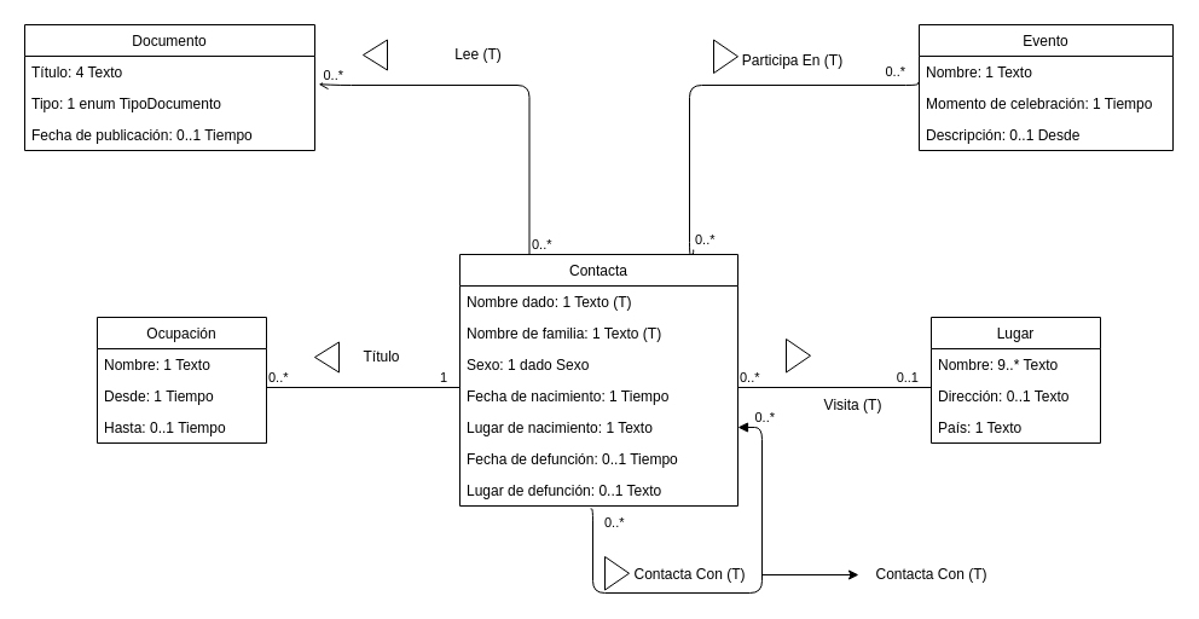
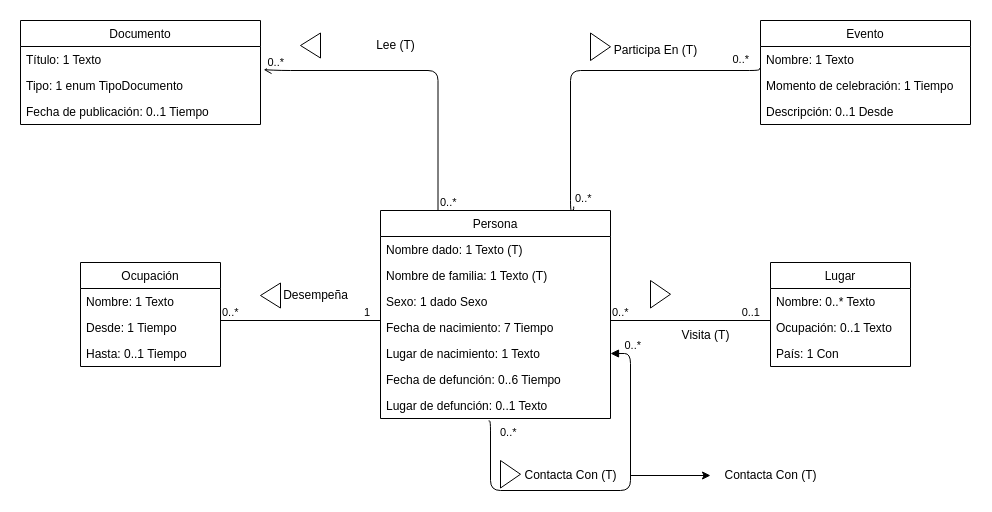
- <mxCell id="48" value="Título: 4 Texto&#10;" style="text;strokeColor=none;fillColor=none;align=left;verticalAlign=top;spacingLeft=4;spacingRight=4;overflow=hidden;rotatable=0;points=[[0,0.5],[1,0.5]];portConstraint=eastwest;" parent="47" vertex="1"><mxGeometry y="26" width="240" height="26" as="geometry" /></mxCell>
+ <mxCell id="48" value="Título: 1 Texto&#10;" style="text;strokeColor=none;fillColor=none;align=left;verticalAlign=top;spacingLeft=4;spacingRight=4;overflow=hidden;rotatable=0;points=[[0,0.5],[1,0.5]];portConstraint=eastwest;" parent="47" vertex="1"><mxGeometry y="26" width="240" height="26" as="geometry" /></mxCell>
- <mxCell id="2" value="Contacta" style="swimlane;fontStyle=0;childLayout=stackLayout;horizontal=1;startSize=26;fillColor=none;horizontalStack=0;resizeParent=1;resizeParentMax=0;resizeLast=0;collapsible=1;marginBottom=0;" parent="1" vertex="1"><mxGeometry x="380" y="210" width="230" height="208" as="geometry" /></mxCell>
+ <mxCell id="2" value="Persona" style="swimlane;fontStyle=0;childLayout=stackLayout;horizontal=1;startSize=26;fillColor=none;horizontalStack=0;resizeParent=1;resizeParentMax=0;resizeLast=0;collapsible=1;marginBottom=0;" parent="1" vertex="1"><mxGeometry x="380" y="210" width="230" height="208" as="geometry" /></mxCell>
- <mxCell id="30" value="Título " style="text;html=1;align=center;verticalAlign=middle;resizable=0;points=[];autosize=1;strokeColor=none;fillColor=none;" parent="1" vertex="1"><mxGeometry x="270" y="280" width="90" height="30" as="geometry" /></mxCell>
+ <mxCell id="30" value="Desempeña " style="text;html=1;align=center;verticalAlign=middle;resizable=0;points=[];autosize=1;strokeColor=none;fillColor=none;" parent="1" vertex="1"><mxGeometry x="270" y="280" width="90" height="30" as="geometry" /></mxCell>
- <mxCell id="18" value="Nombre: 9..* Texto" style="text;strokeColor=none;fillColor=none;align=left;verticalAlign=top;spacingLeft=4;spacingRight=4;overflow=hidden;rotatable=0;points=[[0,0.5],[1,0.5]];portConstraint=eastwest;" parent="17" vertex="1"><mxGeometry y="26" width="140" height="26" as="geometry" /></mxCell>
+ <mxCell id="18" value="Nombre: 0..* Texto" style="text;strokeColor=none;fillColor=none;align=left;verticalAlign=top;spacingLeft=4;spacingRight=4;overflow=hidden;rotatable=0;points=[[0,0.5],[1,0.5]];portConstraint=eastwest;" parent="17" vertex="1"><mxGeometry y="26" width="140" height="26" as="geometry" /></mxCell>
- <mxCell id="6" value="Fecha de nacimiento: 1 Tiempo" style="text;strokeColor=none;fillColor=none;align=left;verticalAlign=top;spacingLeft=4;spacingRight=4;overflow=hidden;rotatable=0;points=[[0,0.5],[1,0.5]];portConstraint=eastwest;" parent="2" vertex="1"><mxGeometry y="104" width="230" height="26" as="geometry" /></mxCell>
+ <mxCell id="6" value="Fecha de nacimiento: 7 Tiempo" style="text;strokeColor=none;fillColor=none;align=left;verticalAlign=top;spacingLeft=4;spacingRight=4;overflow=hidden;rotatable=0;points=[[0,0.5],[1,0.5]];portConstraint=eastwest;" parent="2" vertex="1"><mxGeometry y="104" width="230" height="26" as="geometry" /></mxCell>
- <mxCell id="19" value="Dirección: 0..1 Texto" style="text;strokeColor=none;fillColor=none;align=left;verticalAlign=top;spacingLeft=4;spacingRight=4;overflow=hidden;rotatable=0;points=[[0,0.5],[1,0.5]];portConstraint=eastwest;" parent="17" vertex="1"><mxGeometry y="52" width="140" height="26" as="geometry" /></mxCell>
+ <mxCell id="19" value="Ocupación: 0..1 Texto" style="text;strokeColor=none;fillColor=none;align=left;verticalAlign=top;spacingLeft=4;spacingRight=4;overflow=hidden;rotatable=0;points=[[0,0.5],[1,0.5]];portConstraint=eastwest;" parent="17" vertex="1"><mxGeometry y="52" width="140" height="26" as="geometry" /></mxCell>
- <mxCell id="20" value="País: 1 Texto" style="text;strokeColor=none;fillColor=none;align=left;verticalAlign=top;spacingLeft=4;spacingRight=4;overflow=hidden;rotatable=0;points=[[0,0.5],[1,0.5]];portConstraint=eastwest;" parent="17" vertex="1"><mxGeometry y="78" width="140" height="26" as="geometry" /></mxCell>
+ <mxCell id="20" value="País: 1 Con" style="text;strokeColor=none;fillColor=none;align=left;verticalAlign=top;spacingLeft=4;spacingRight=4;overflow=hidden;rotatable=0;points=[[0,0.5],[1,0.5]];portConstraint=eastwest;" parent="17" vertex="1"><mxGeometry y="78" width="140" height="26" as="geometry" /></mxCell>
- <mxCell id="8" value="Fecha de defunción: 0..1 Tiempo" style="text;strokeColor=none;fillColor=none;align=left;verticalAlign=top;spacingLeft=4;spacingRight=4;overflow=hidden;rotatable=0;points=[[0,0.5],[1,0.5]];portConstraint=eastwest;" parent="2" vertex="1"><mxGeometry y="156" width="230" height="26" as="geometry" /></mxCell>
+ <mxCell id="8" value="Fecha de defunción: 0..6 Tiempo" style="text;strokeColor=none;fillColor=none;align=left;verticalAlign=top;spacingLeft=4;spacingRight=4;overflow=hidden;rotatable=0;points=[[0,0.5],[1,0.5]];portConstraint=eastwest;" parent="2" vertex="1"><mxGeometry y="156" width="230" height="26" as="geometry" /></mxCell>
